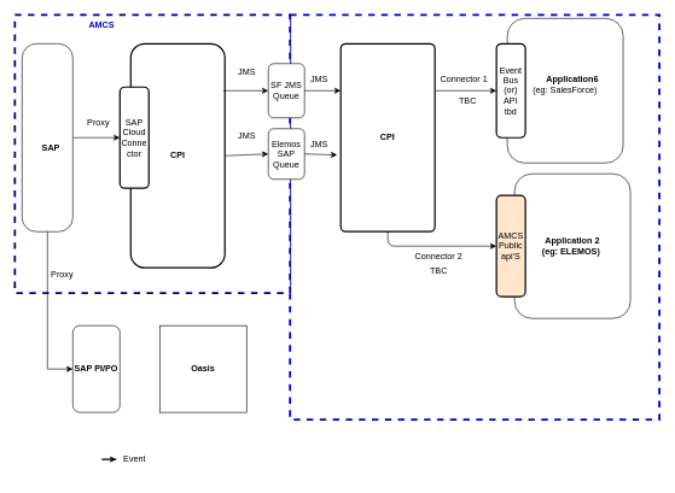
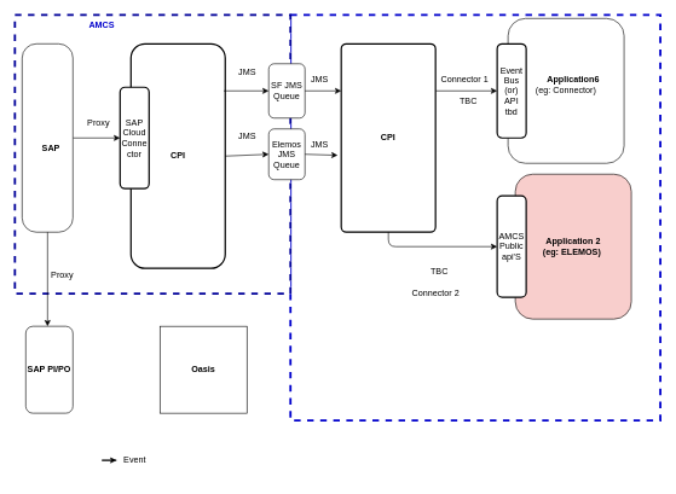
- <mxCell id="9" value="(eg: SalesForce)" style="whiteSpace=wrap;html=1;rounded=1;" parent="2" vertex="1"><mxGeometry x="680" y="5" width="160" height="200" as="geometry" /></mxCell>
+ <mxCell id="9" value="(eg: Connector)" style="whiteSpace=wrap;html=1;rounded=1;" parent="2" vertex="1"><mxGeometry x="680" y="5" width="160" height="200" as="geometry" /></mxCell>
- <mxCell id="32" value="Elemos SAP Queue" style="whiteSpace=wrap;html=1;rounded=1;" parent="2" vertex="1"><mxGeometry x="350" y="157.5" width="50" height="70" as="geometry" /></mxCell>
+ <mxCell id="32" value="Elemos JMS Queue" style="whiteSpace=wrap;html=1;rounded=1;" parent="2" vertex="1"><mxGeometry x="350" y="157.5" width="50" height="70" as="geometry" /></mxCell>
- <mxCell id="18" value="AMCS Public api'S" style="rounded=1;whiteSpace=wrap;html=1;absoluteArcSize=1;arcSize=14;strokeWidth=2;fillColor=#ffe6cc;" parent="2" vertex="1"><mxGeometry x="665" y="250" width="40" height="140" as="geometry" /></mxCell>
+ <mxCell id="18" value="AMCS Public api'S" style="rounded=1;whiteSpace=wrap;html=1;absoluteArcSize=1;arcSize=14;strokeWidth=2;" parent="2" vertex="1"><mxGeometry x="665" y="250" width="40" height="140" as="geometry" /></mxCell>
- <mxCell id="8" value="&lt;b&gt;Application 2&lt;br&gt;(eg: ELEMOS)&amp;nbsp;&lt;/b&gt;" style="whiteSpace=wrap;html=1;rounded=1;" parent="2" vertex="1"><mxGeometry x="690" y="220" width="160" height="200" as="geometry" /></mxCell>
+ <mxCell id="8" value="&lt;b&gt;Application 2&lt;br&gt;(eg: ELEMOS)&amp;nbsp;&lt;/b&gt;" style="whiteSpace=wrap;html=1;rounded=1;fillColor=#f8cecc;" parent="2" vertex="1"><mxGeometry x="690" y="220" width="160" height="200" as="geometry" /></mxCell>
- <mxCell id="21" value="Connector 2" style="text;html=1;align=center;verticalAlign=middle;resizable=0;points=[];autosize=1;" parent="2" vertex="1"><mxGeometry x="545" y="325" width="80" height="20" as="geometry" /></mxCell>
+ <mxCell id="21" value="Connector 2" style="text;html=1;align=center;verticalAlign=middle;resizable=0;points=[];autosize=1;" parent="2" vertex="1"><mxGeometry x="540" y="375" width="80" height="20" as="geometry" /></mxCell>
- <mxCell id="35" value="&lt;b&gt;SAP PI/PO&lt;/b&gt;" style="whiteSpace=wrap;html=1;rounded=1;" parent="2" vertex="1"><mxGeometry x="80" y="430" width="65" height="120" as="geometry" /></mxCell>
+ <mxCell id="35" value="&lt;b&gt;SAP PI/PO&lt;/b&gt;" style="whiteSpace=wrap;html=1;rounded=1;" parent="2" vertex="1"><mxGeometry x="15" y="430" width="65" height="120" as="geometry" /></mxCell>
